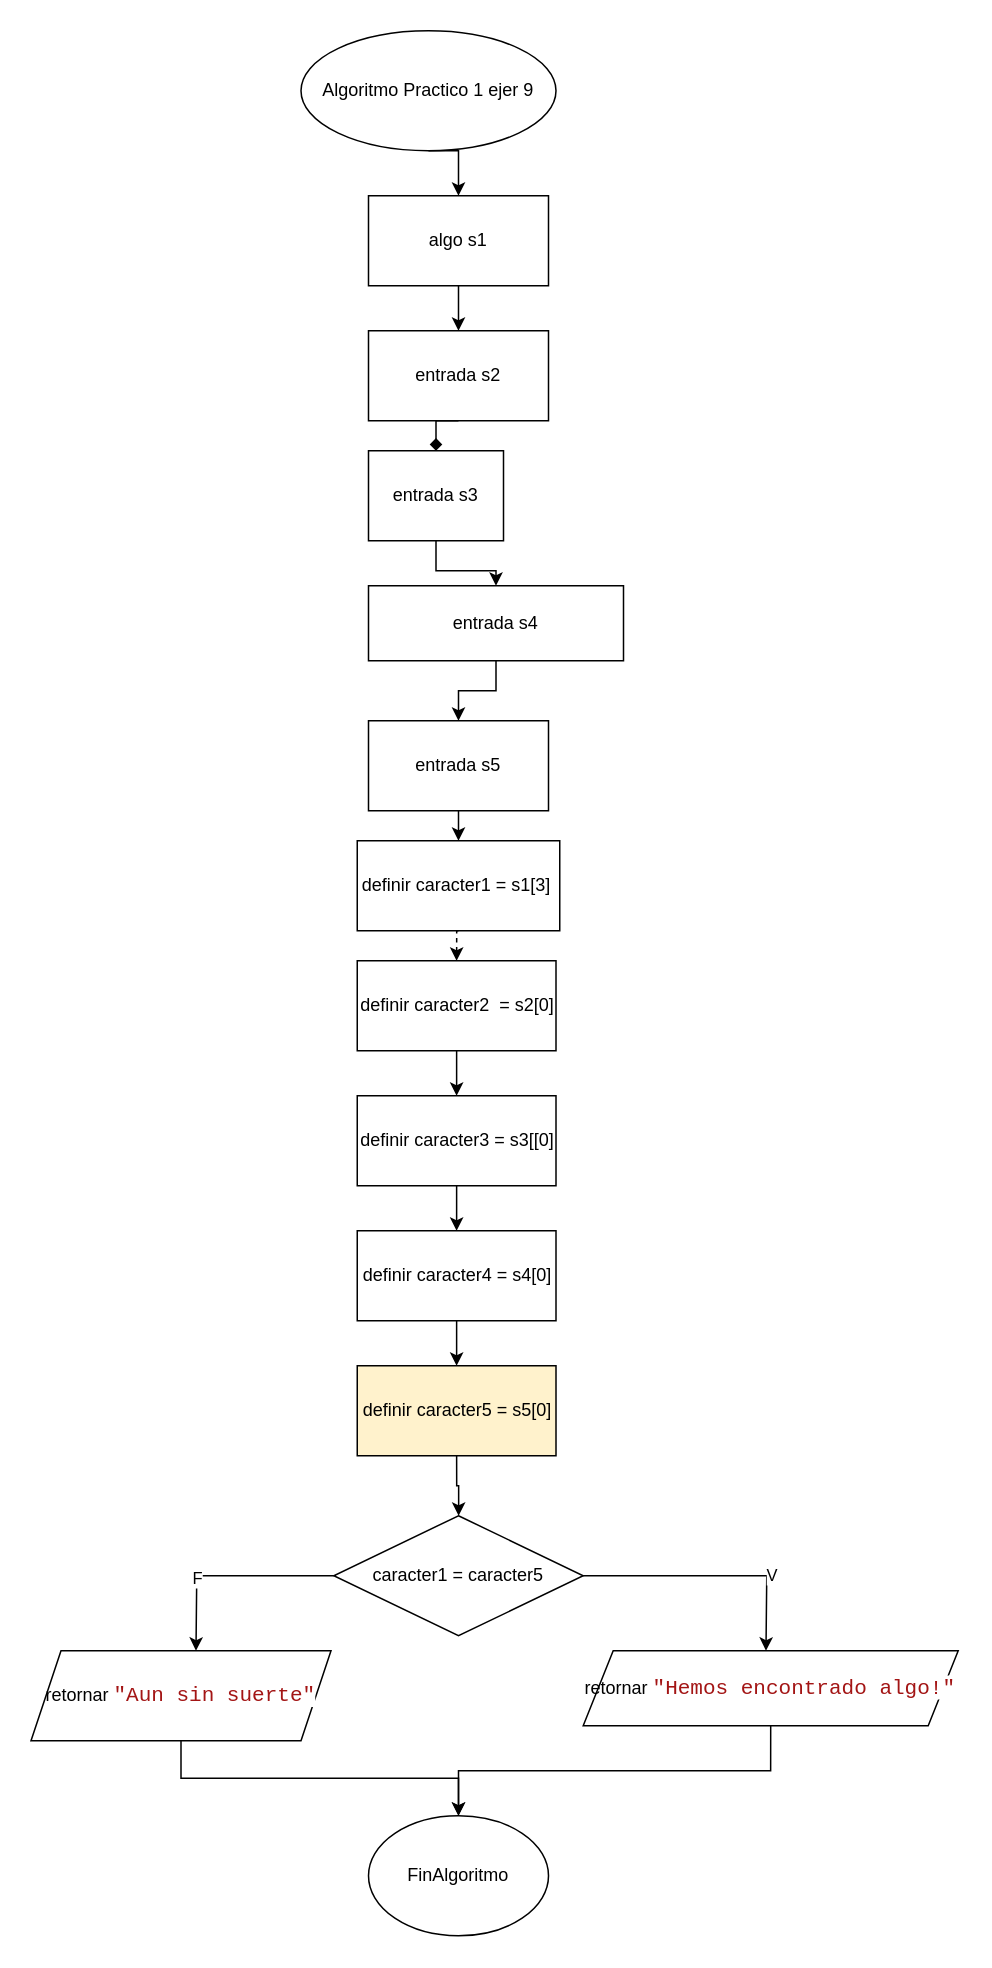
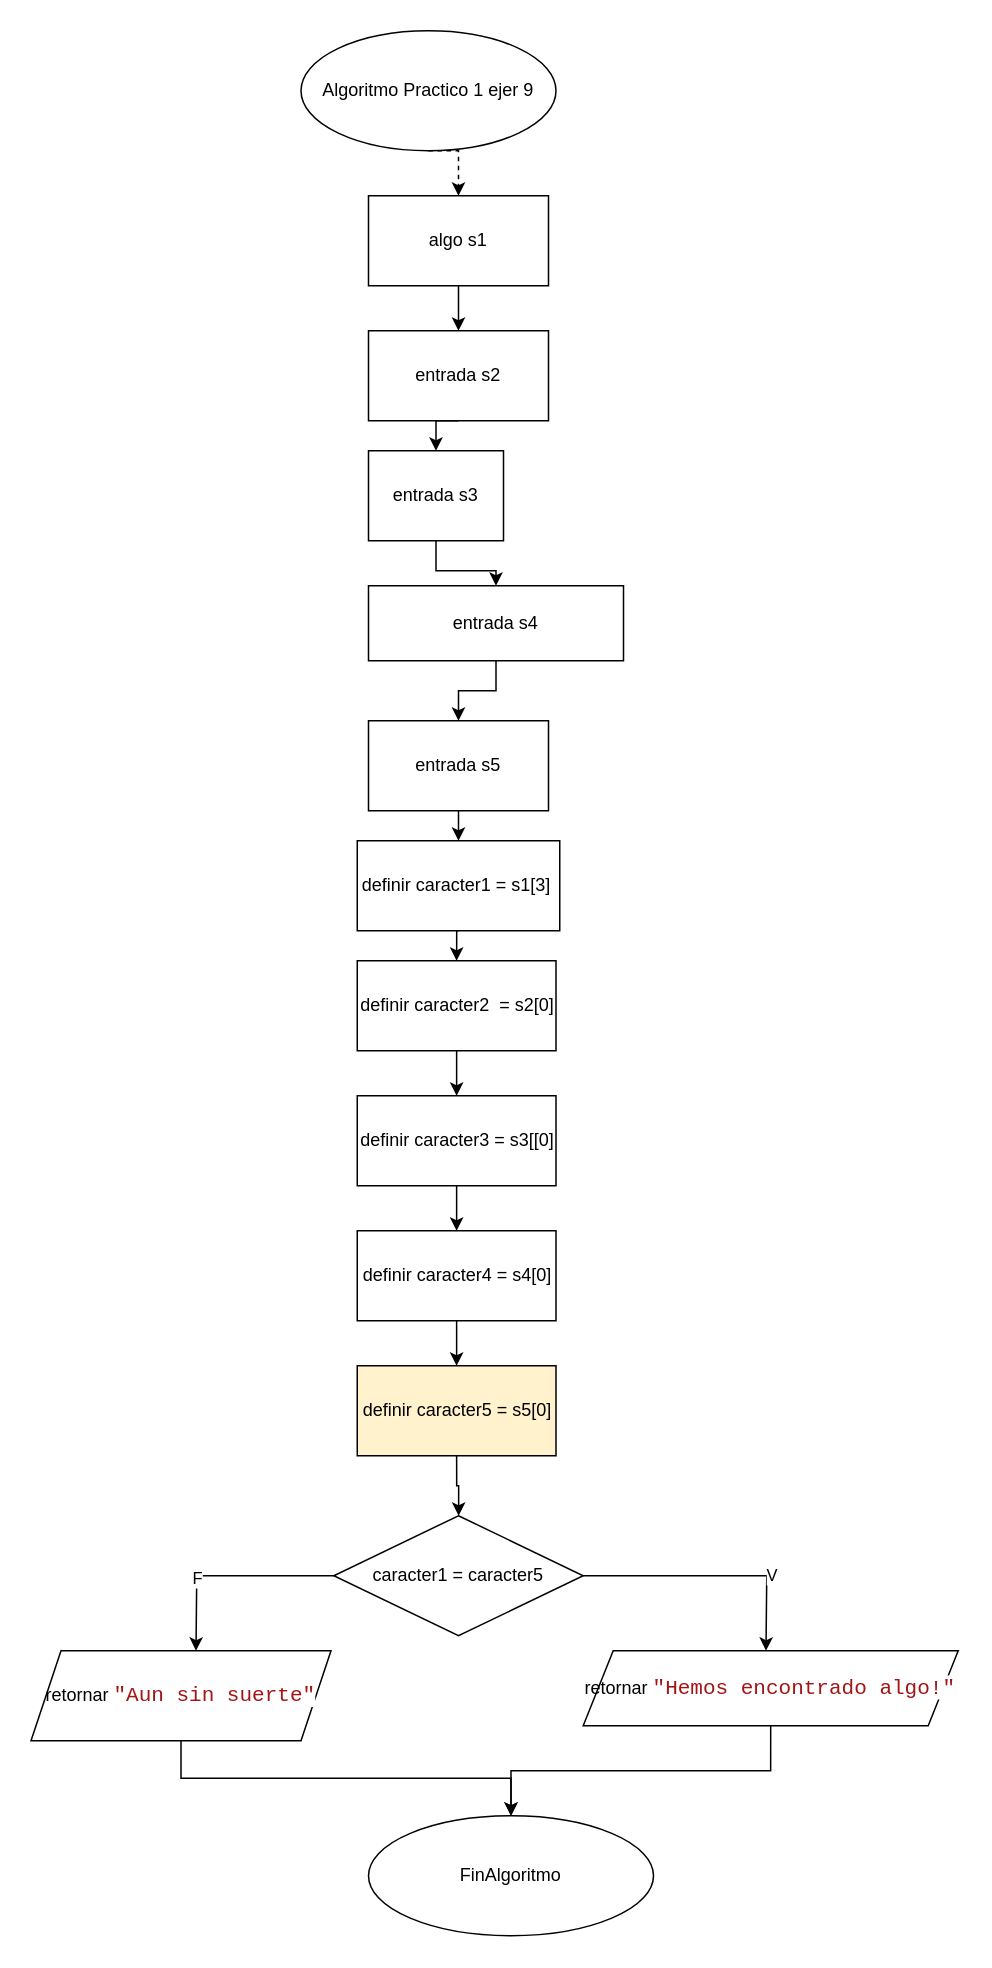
- <mxCell id="2" style="edgeStyle=orthogonalEdgeStyle;rounded=0;orthogonalLoop=1;jettySize=auto;html=1;exitX=0.5;exitY=1;exitDx=0;exitDy=0;entryX=0.5;entryY=0;entryDx=0;entryDy=0;" edge="1" parent="1" source="3" target="13"><mxGeometry relative="1" as="geometry" /></mxCell>
+ <mxCell id="2" style="edgeStyle=orthogonalEdgeStyle;rounded=0;orthogonalLoop=1;jettySize=auto;html=1;exitX=0.5;exitY=1;exitDx=0;exitDy=0;entryX=0.5;entryY=0;entryDx=0;entryDy=0;dashed=1;" edge="1" parent="1" source="3" target="13"><mxGeometry relative="1" as="geometry" /></mxCell>
- <mxCell id="10" style="edgeStyle=orthogonalEdgeStyle;rounded=0;orthogonalLoop=1;jettySize=auto;html=1;exitX=0.5;exitY=1;exitDx=0;exitDy=0;entryX=0.5;entryY=0;entryDx=0;entryDy=0;endArrow=diamond;" edge="1" parent="1" source="11" target="9"><mxGeometry relative="1" as="geometry" /></mxCell>
+ <mxCell id="10" style="edgeStyle=orthogonalEdgeStyle;rounded=0;orthogonalLoop=1;jettySize=auto;html=1;exitX=0.5;exitY=1;exitDx=0;exitDy=0;entryX=0.5;entryY=0;entryDx=0;entryDy=0;" edge="1" parent="1" source="11" target="9"><mxGeometry relative="1" as="geometry" /></mxCell>
- <mxCell id="22" style="edgeStyle=orthogonalEdgeStyle;rounded=0;orthogonalLoop=1;jettySize=auto;html=1;exitX=0.5;exitY=1;exitDx=0;exitDy=0;entryX=0.5;entryY=0;entryDx=0;entryDy=0;dashed=1;" edge="1" parent="1" source="23" target="21"><mxGeometry relative="1" as="geometry" /></mxCell>
+ <mxCell id="22" style="edgeStyle=orthogonalEdgeStyle;rounded=0;orthogonalLoop=1;jettySize=auto;html=1;exitX=0.5;exitY=1;exitDx=0;exitDy=0;entryX=0.5;entryY=0;entryDx=0;entryDy=0;" edge="1" parent="1" source="23" target="21"><mxGeometry relative="1" as="geometry" /></mxCell>
- <mxCell id="33" value="FinAlgoritmo" style="ellipse;whiteSpace=wrap;html=1;" vertex="1" parent="1"><mxGeometry x="245.01" y="1210" width="120" height="80" as="geometry" /></mxCell>
+ <mxCell id="33" value="FinAlgoritmo" style="ellipse;whiteSpace=wrap;html=1;" vertex="1" parent="1"><mxGeometry x="245.01" y="1210" width="190" height="80" as="geometry" /></mxCell>
